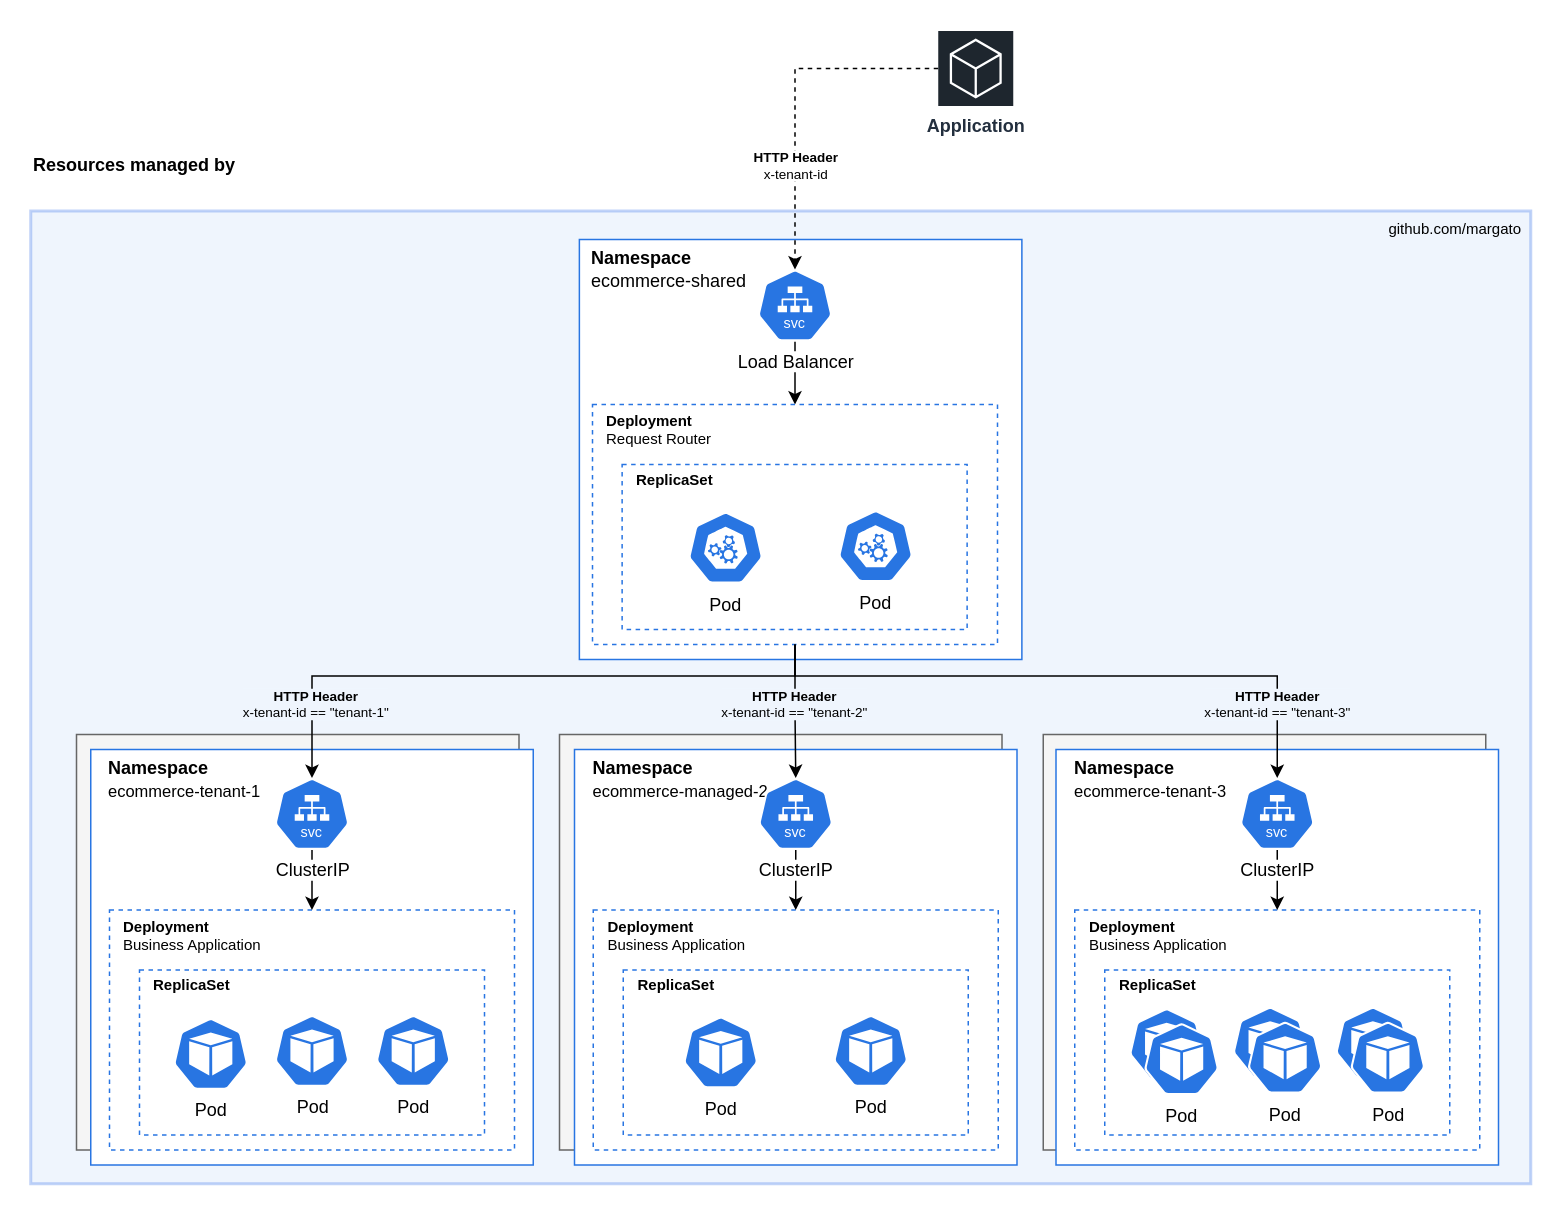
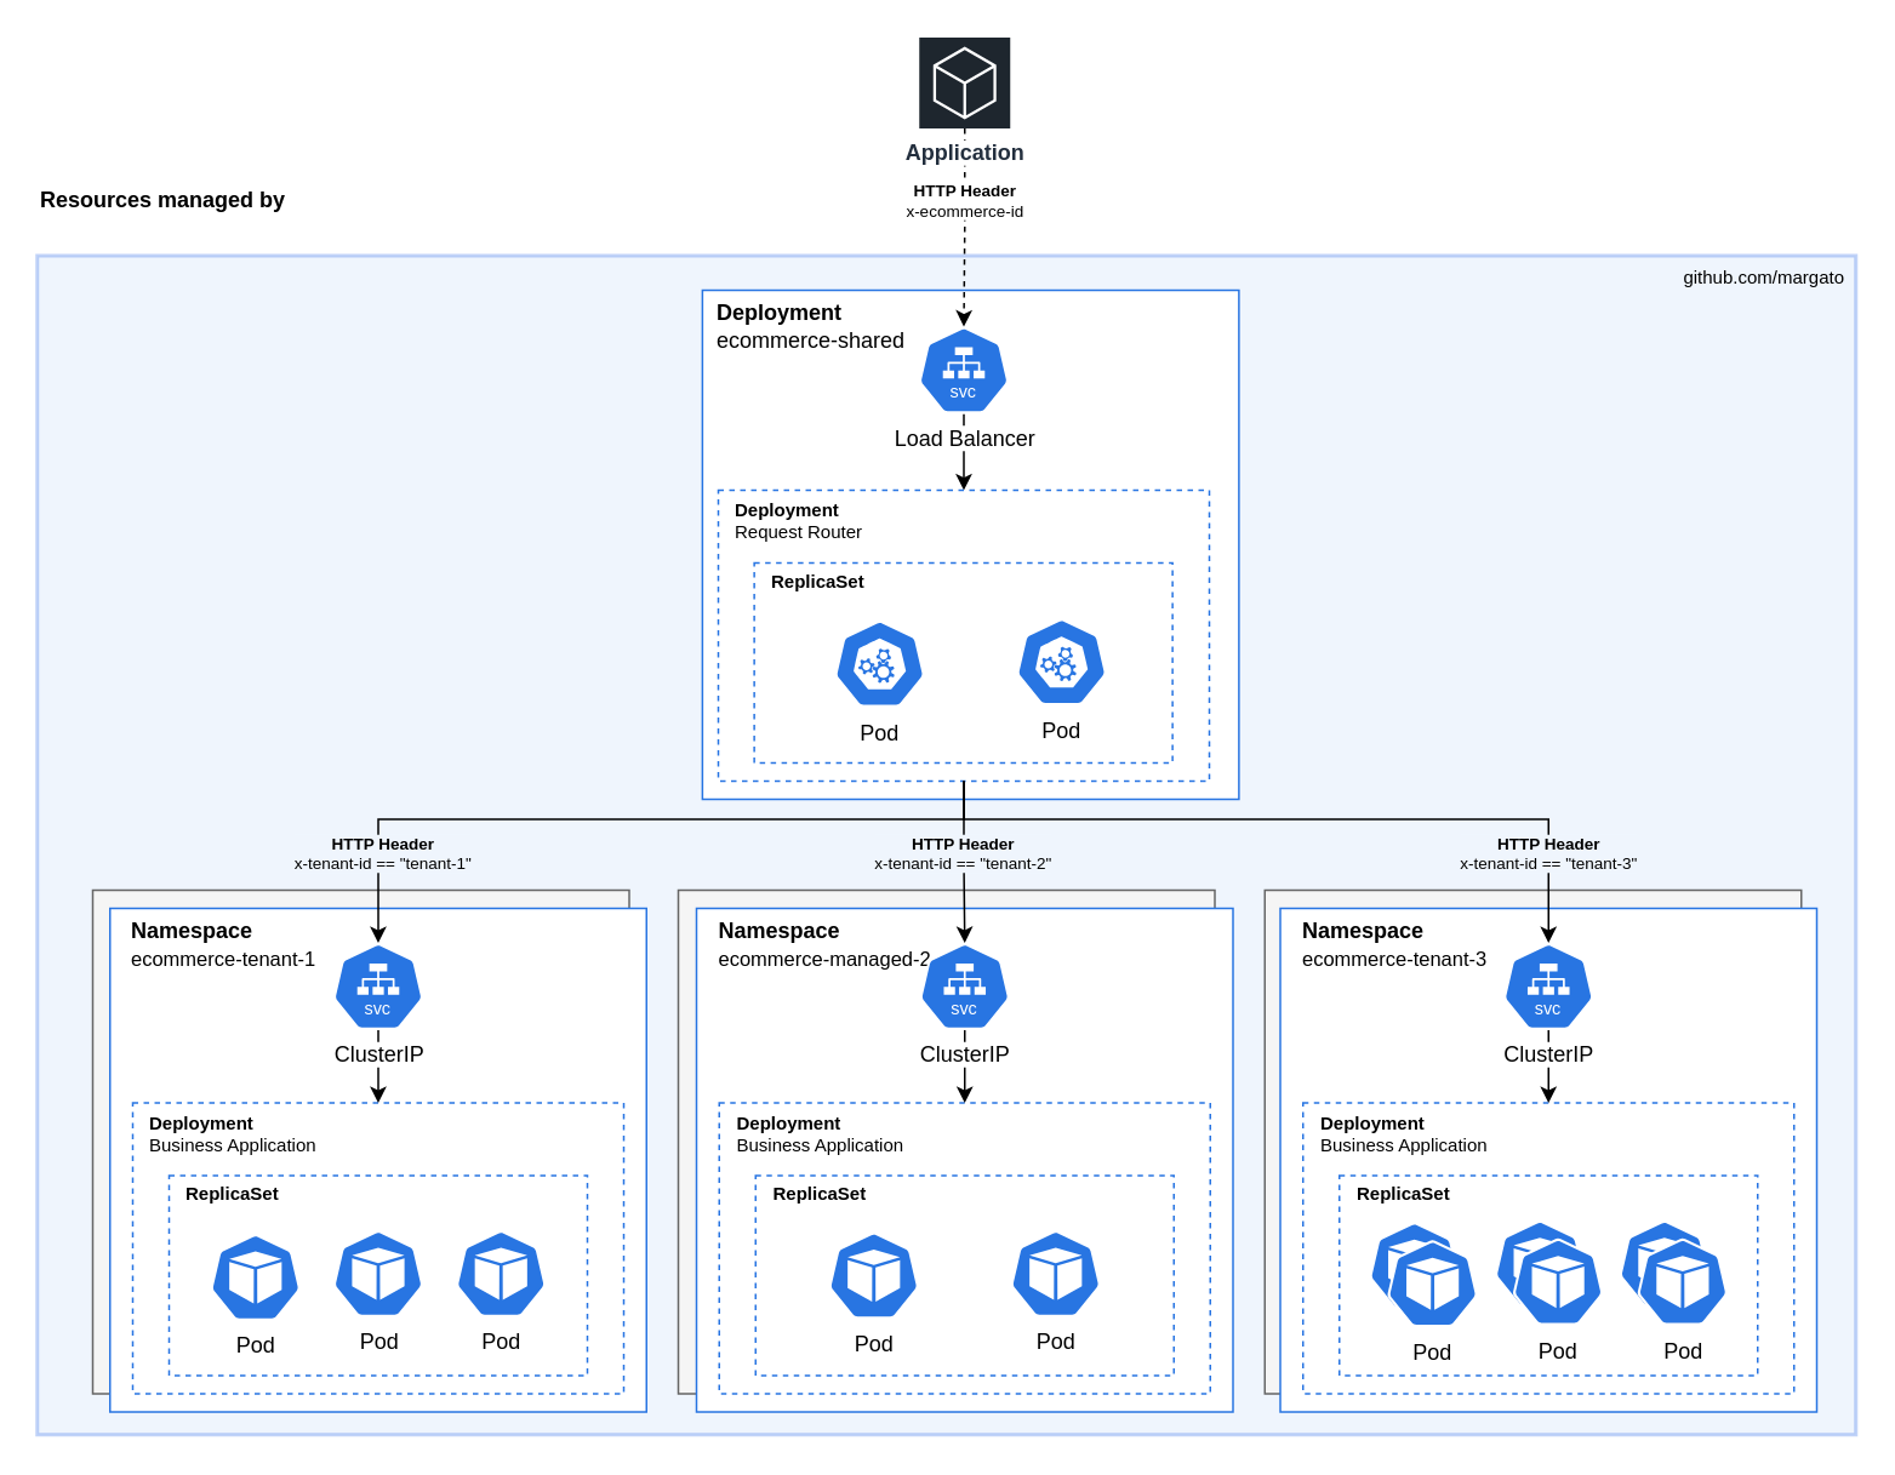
- <mxCell id="60" value="&lt;b&gt;Application&lt;/b&gt;" style="sketch=0;points=[[0,0,0],[0.25,0,0],[0.5,0,0],[0.75,0,0],[1,0,0],[0,1,0],[0.25,1,0],[0.5,1,0],[0.75,1,0],[1,1,0],[0,0.25,0],[0,0.5,0],[0,0.75,0],[1,0.25,0],[1,0.5,0],[1,0.75,0]];gradientDirection=north;outlineConnect=0;fontColor=#232F3E;gradientColor=none;fillColor=#1E262E;strokeColor=#ffffff;dashed=0;verticalLabelPosition=bottom;verticalAlign=top;align=center;html=1;fontSize=12;fontStyle=0;aspect=fixed;shape=mxgraph.aws4.resourceIcon;resIcon=mxgraph.aws4.general;labelBackgroundColor=default;fontFamily=Helvetica;" parent="1" vertex="1"><mxGeometry x="625" y="20" width="50" height="50" as="geometry" /></mxCell>
+ <mxCell id="60" value="&lt;b&gt;Application&lt;/b&gt;" style="sketch=0;points=[[0,0,0],[0.25,0,0],[0.5,0,0],[0.75,0,0],[1,0,0],[0,1,0],[0.25,1,0],[0.5,1,0],[0.75,1,0],[1,1,0],[0,0.25,0],[0,0.5,0],[0,0.75,0],[1,0.25,0],[1,0.5,0],[1,0.75,0]];gradientDirection=north;outlineConnect=0;fontColor=#232F3E;gradientColor=none;fillColor=#1E262E;strokeColor=#ffffff;dashed=0;verticalLabelPosition=bottom;verticalAlign=top;align=center;html=1;fontSize=12;fontStyle=0;aspect=fixed;shape=mxgraph.aws4.resourceIcon;resIcon=mxgraph.aws4.general;labelBackgroundColor=default;fontFamily=Helvetica;" parent="1" vertex="1"><mxGeometry x="505" y="20" width="50" height="50" as="geometry" /></mxCell>
- <mxCell id="61" value="&lt;b style=&quot;font-size: 9px;&quot;&gt;HTTP Header&lt;/b&gt;&lt;div style=&quot;font-size: 9px;&quot;&gt;x-tenant-id&lt;/div&gt;" style="text;html=1;align=center;verticalAlign=middle;resizable=0;points=[];autosize=1;strokeColor=none;fillColor=none;fontSize=9;labelBackgroundColor=default;fontFamily=Helvetica;" parent="1" vertex="1"><mxGeometry x="490.25" y="90" width="80" height="40" as="geometry" /></mxCell>
+ <mxCell id="61" value="&lt;b style=&quot;font-size: 9px;&quot;&gt;HTTP Header&lt;/b&gt;&lt;div style=&quot;font-size: 9px;&quot;&gt;x-ecommerce-id&lt;/div&gt;" style="text;html=1;align=center;verticalAlign=middle;resizable=0;points=[];autosize=1;strokeColor=none;fillColor=none;fontSize=9;labelBackgroundColor=default;fontFamily=Helvetica;" parent="1" vertex="1"><mxGeometry x="490.25" y="90" width="80" height="40" as="geometry" /></mxCell>
- <mxCell id="17" value="&lt;b&gt;Namespace&lt;/b&gt;&lt;div&gt;ecommerce-shared&lt;/div&gt;" style="text;html=1;align=left;verticalAlign=middle;resizable=0;points=[];autosize=1;strokeColor=none;fillColor=none;fontFamily=Helvetica;" parent="1" vertex="1"><mxGeometry x="392" y="159" width="130" height="40" as="geometry" /></mxCell>
+ <mxCell id="17" value="&lt;b&gt;Deployment&lt;/b&gt;&lt;div&gt;ecommerce-shared&lt;/div&gt;" style="text;html=1;align=left;verticalAlign=middle;resizable=0;points=[];autosize=1;strokeColor=none;fillColor=none;fontFamily=Helvetica;" parent="1" vertex="1"><mxGeometry x="392" y="159" width="130" height="40" as="geometry" /></mxCell>
